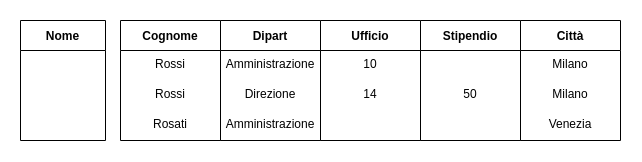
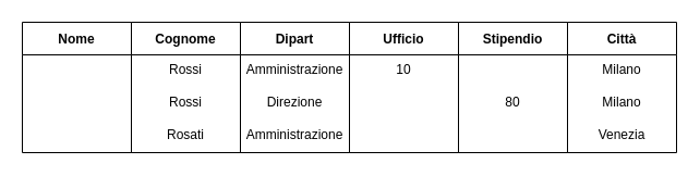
- <mxCell id="2" value="Nome" style="swimlane;startSize=30;fontStyle=1" vertex="1" parent="1"><mxGeometry x="20" y="20" width="85" height="120" as="geometry" /></mxCell>
+ <mxCell id="2" value="Nome" style="swimlane;startSize=30;fontStyle=1" vertex="1" parent="1"><mxGeometry x="20" y="20" width="100" height="120" as="geometry" /></mxCell>
- <mxCell id="15" value="50" style="text;strokeColor=none;fillColor=none;spacingLeft=4;spacingRight=4;overflow=hidden;rotatable=0;points=[[0,0.5],[1,0.5]];portConstraint=eastwest;fontSize=12;align=center;" vertex="1" parent="14"><mxGeometry y="60" width="100" height="30" as="geometry" /></mxCell>
+ <mxCell id="15" value="80" style="text;strokeColor=none;fillColor=none;spacingLeft=4;spacingRight=4;overflow=hidden;rotatable=0;points=[[0,0.5],[1,0.5]];portConstraint=eastwest;fontSize=12;align=center;" vertex="1" parent="14"><mxGeometry y="60" width="100" height="30" as="geometry" /></mxCell>
- <mxCell id="13" value="14" style="text;strokeColor=none;fillColor=none;spacingLeft=4;spacingRight=4;overflow=hidden;rotatable=0;points=[[0,0.5],[1,0.5]];portConstraint=eastwest;fontSize=12;align=center;" vertex="1" parent="11"><mxGeometry y="60" width="100" height="30" as="geometry" /></mxCell>
